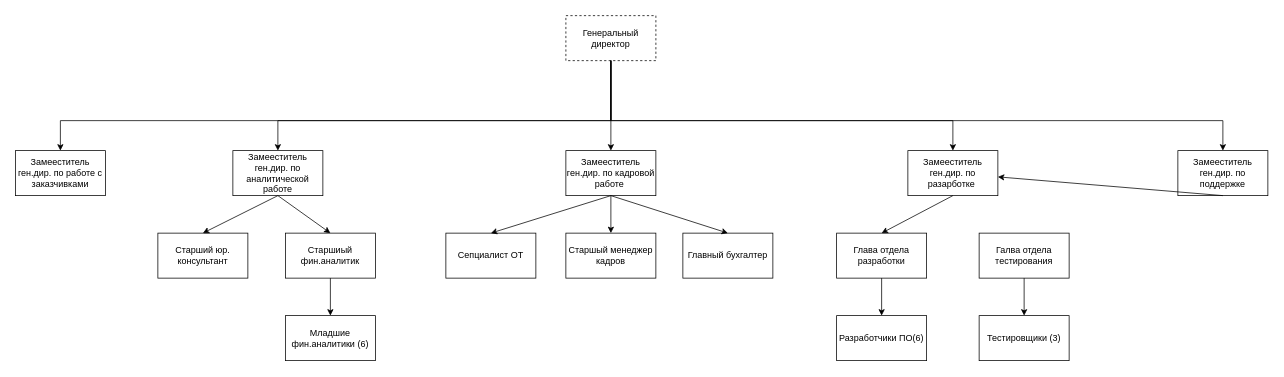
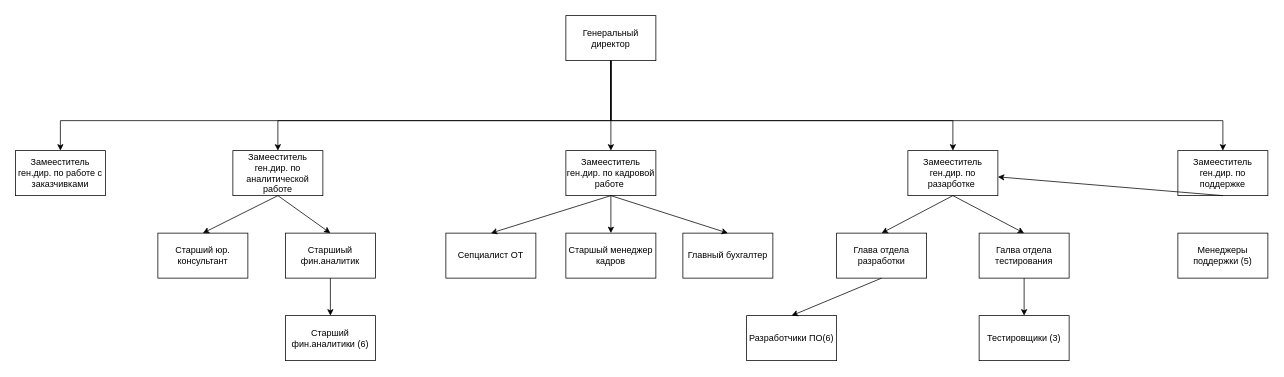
- <mxCell id="2" value="Генеральный директор" style="rounded=0;whiteSpace=wrap;html=1;dashed=1;" parent="1" vertex="1"><mxGeometry x="754" y="20" width="120" height="60" as="geometry" /></mxCell>
+ <mxCell id="2" value="Генеральный директор" style="rounded=0;whiteSpace=wrap;html=1;" parent="1" vertex="1"><mxGeometry x="754" y="20" width="120" height="60" as="geometry" /></mxCell>
+ <mxCell id="31" value="" style="endArrow=classic;html=1;rounded=0;exitX=0.5;exitY=1;exitDx=0;exitDy=0;entryX=0.5;entryY=0;entryDx=0;entryDy=0;" edge="1" parent="1" source="6" target="15"><mxGeometry width="50" height="50" relative="1" as="geometry"><mxPoint x="1660" y="520" as="sourcePoint" /><mxPoint x="1560" y="570" as="targetPoint" /></mxGeometry></mxCell>
+ <mxCell id="18" value="Менеджеры поддержки (5)" style="rounded=0;whiteSpace=wrap;html=1;" vertex="1" parent="1"><mxGeometry x="1570" y="310" width="120" height="60" as="geometry" /></mxCell>
- <mxCell id="13" value="Младшие фин.аналитики (6)" style="rounded=0;whiteSpace=wrap;html=1;" vertex="1" parent="1"><mxGeometry x="380" y="420" width="120" height="60" as="geometry" /></mxCell>
+ <mxCell id="13" value="Старший фин.аналитики (6)" style="rounded=0;whiteSpace=wrap;html=1;" vertex="1" parent="1"><mxGeometry x="380" y="420" width="120" height="60" as="geometry" /></mxCell>
- <mxCell id="17" value="Разработчики ПО(6)" style="rounded=0;whiteSpace=wrap;html=1;" vertex="1" parent="1"><mxGeometry x="1115" y="420" width="120" height="60" as="geometry" /></mxCell>
+ <mxCell id="17" value="Разработчики ПО(6)" style="rounded=0;whiteSpace=wrap;html=1;" vertex="1" parent="1"><mxGeometry x="995" y="420" width="120" height="60" as="geometry" /></mxCell>
